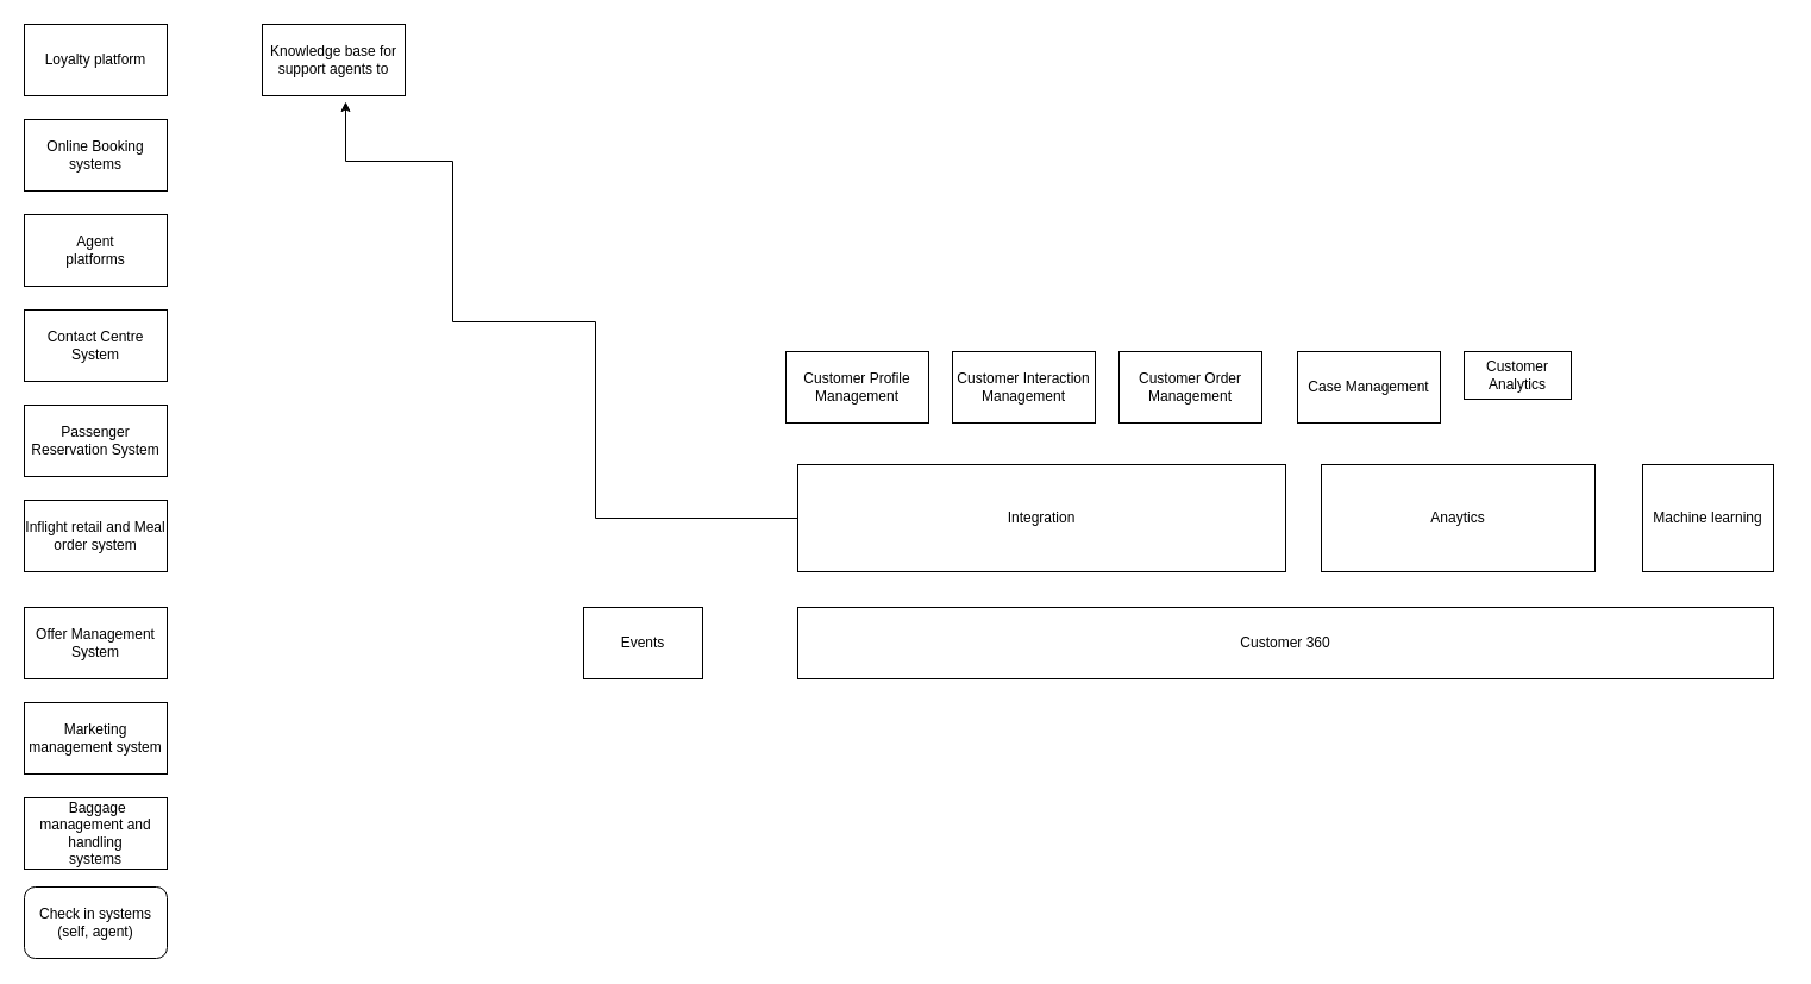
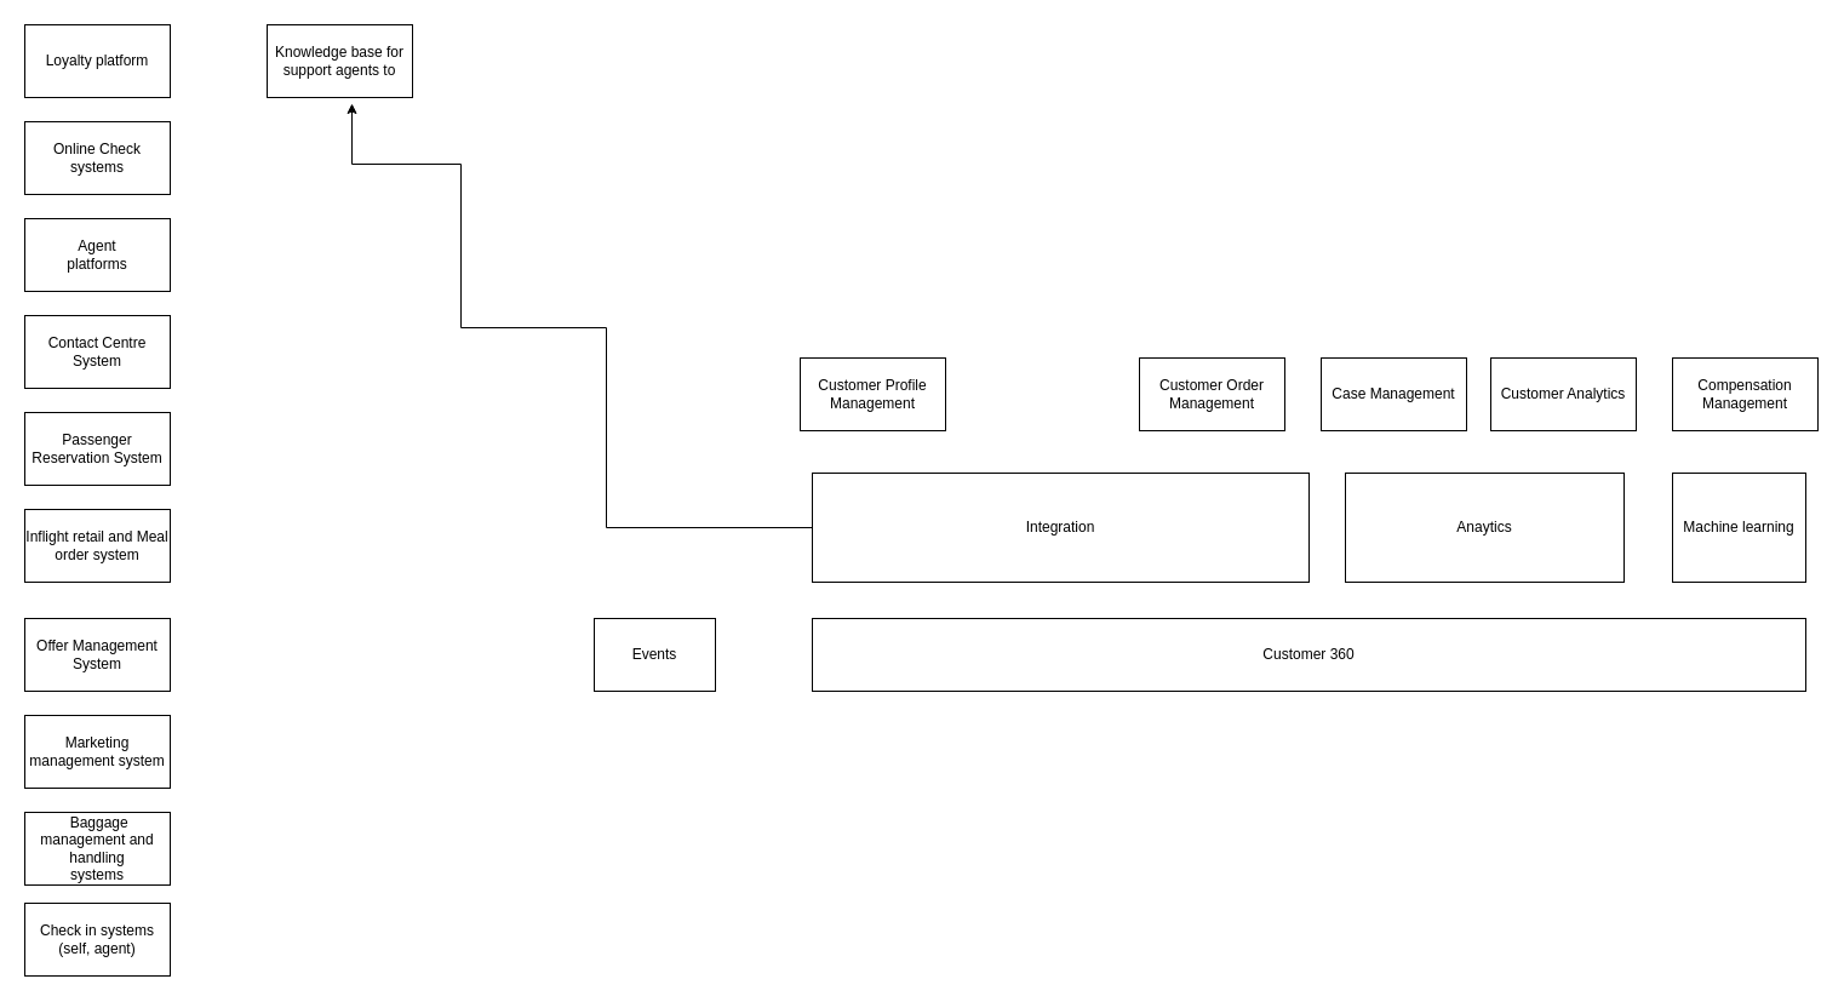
- <mxCell id="9" value="Online Booking systems" style="rounded=0;whiteSpace=wrap;html=1;" vertex="1" parent="1"><mxGeometry x="20" y="100" width="120" height="60" as="geometry" /></mxCell>
+ <mxCell id="9" value="Online Check systems" style="rounded=0;whiteSpace=wrap;html=1;" vertex="1" parent="1"><mxGeometry x="20" y="100" width="120" height="60" as="geometry" /></mxCell>
- <mxCell id="21" value="Customer Analytics" style="rounded=0;whiteSpace=wrap;html=1;" vertex="1" parent="1"><mxGeometry x="1230" y="295" width="90" height="40" as="geometry" /></mxCell>
+ <mxCell id="21" value="Customer Analytics" style="rounded=0;whiteSpace=wrap;html=1;" vertex="1" parent="1"><mxGeometry x="1230" y="295" width="120" height="60" as="geometry" /></mxCell>
- <mxCell id="23" value="Customer Interaction Management" style="rounded=0;whiteSpace=wrap;html=1;" vertex="1" parent="1"><mxGeometry x="800" y="295" width="120" height="60" as="geometry" /></mxCell>
+ <mxCell id="19" value="Compensation Management" style="rounded=0;whiteSpace=wrap;html=1;" vertex="1" parent="1"><mxGeometry x="1380" y="295" width="120" height="60" as="geometry" /></mxCell>
- <mxCell id="16" value="Check in systems (self, agent)" style="whiteSpace=wrap;html=1;rounded=1;" vertex="1" parent="1"><mxGeometry x="20" y="745" width="120" height="60" as="geometry" /></mxCell>
+ <mxCell id="16" value="Check in systems (self, agent)" style="rounded=0;whiteSpace=wrap;html=1;" vertex="1" parent="1"><mxGeometry x="20" y="745" width="120" height="60" as="geometry" /></mxCell>
